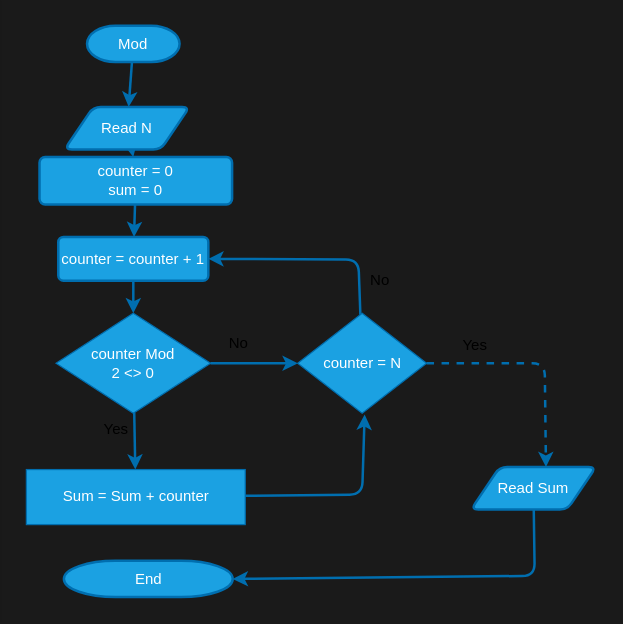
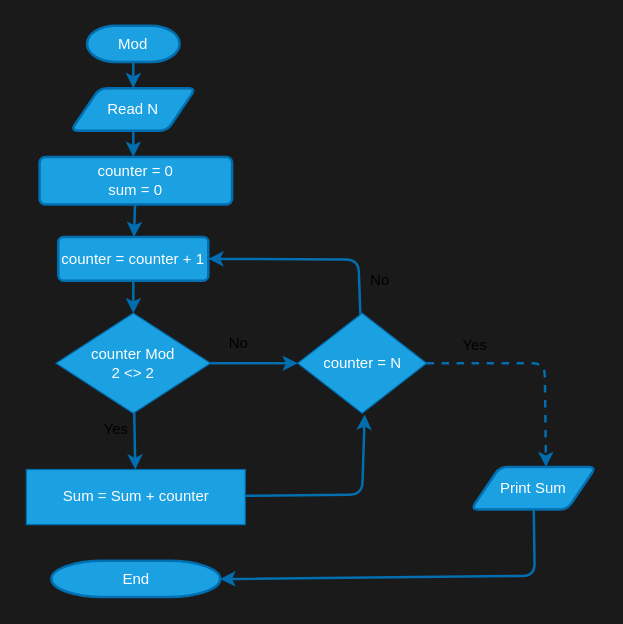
- <mxCell id="5" value="Read N" style="shape=parallelogram;html=1;strokeWidth=2;perimeter=parallelogramPerimeter;whiteSpace=wrap;rounded=1;arcSize=12;size=0.23;fillColor=#1ba1e2;fontColor=#ffffff;strokeColor=#006EAF;" vertex="1" parent="1"><mxGeometry x="51" y="85" width="100" height="34" as="geometry" /></mxCell>
+ <mxCell id="5" value="Read N" style="shape=parallelogram;html=1;strokeWidth=2;perimeter=parallelogramPerimeter;whiteSpace=wrap;rounded=1;arcSize=12;size=0.23;fillColor=#1ba1e2;fontColor=#ffffff;strokeColor=#006EAF;" vertex="1" parent="1"><mxGeometry x="56" y="70" width="100" height="34" as="geometry" /></mxCell>
- <mxCell id="12" value="counter Mod&lt;br&gt;2 &amp;lt;&amp;gt; 0" style="rhombus;whiteSpace=wrap;html=1;fillColor=#1ba1e2;fontColor=#ffffff;strokeColor=#006EAF;" vertex="1" parent="1"><mxGeometry x="44.25" y="250" width="123.5" height="80" as="geometry" /></mxCell>
+ <mxCell id="12" value="counter Mod&lt;br&gt;2 &amp;lt;&amp;gt; 2" style="rhombus;whiteSpace=wrap;html=1;fillColor=#1ba1e2;fontColor=#ffffff;strokeColor=#006EAF;" vertex="1" parent="1"><mxGeometry x="44.25" y="250" width="123.5" height="80" as="geometry" /></mxCell>
- <mxCell id="22" value="Read Sum" style="shape=parallelogram;html=1;strokeWidth=2;perimeter=parallelogramPerimeter;whiteSpace=wrap;rounded=1;arcSize=12;size=0.23;fillColor=#1ba1e2;fontColor=#ffffff;strokeColor=#006EAF;" vertex="1" parent="1"><mxGeometry x="376" y="373" width="100" height="34" as="geometry" /></mxCell>
+ <mxCell id="22" value="Print Sum" style="shape=parallelogram;html=1;strokeWidth=2;perimeter=parallelogramPerimeter;whiteSpace=wrap;rounded=1;arcSize=12;size=0.23;fillColor=#1ba1e2;fontColor=#ffffff;strokeColor=#006EAF;" vertex="1" parent="1"><mxGeometry x="376" y="373" width="100" height="34" as="geometry" /></mxCell>
- <mxCell id="20" value="End" style="strokeWidth=2;html=1;shape=mxgraph.flowchart.terminator;whiteSpace=wrap;fillColor=#1ba1e2;fontColor=#ffffff;strokeColor=#006EAF;" vertex="1" parent="1"><mxGeometry x="50.5" y="448" width="135" height="29" as="geometry" /></mxCell>
+ <mxCell id="20" value="End" style="strokeWidth=2;html=1;shape=mxgraph.flowchart.terminator;whiteSpace=wrap;fillColor=#1ba1e2;fontColor=#ffffff;strokeColor=#006EAF;" vertex="1" parent="1"><mxGeometry x="40.5" y="448" width="135" height="29" as="geometry" /></mxCell>
